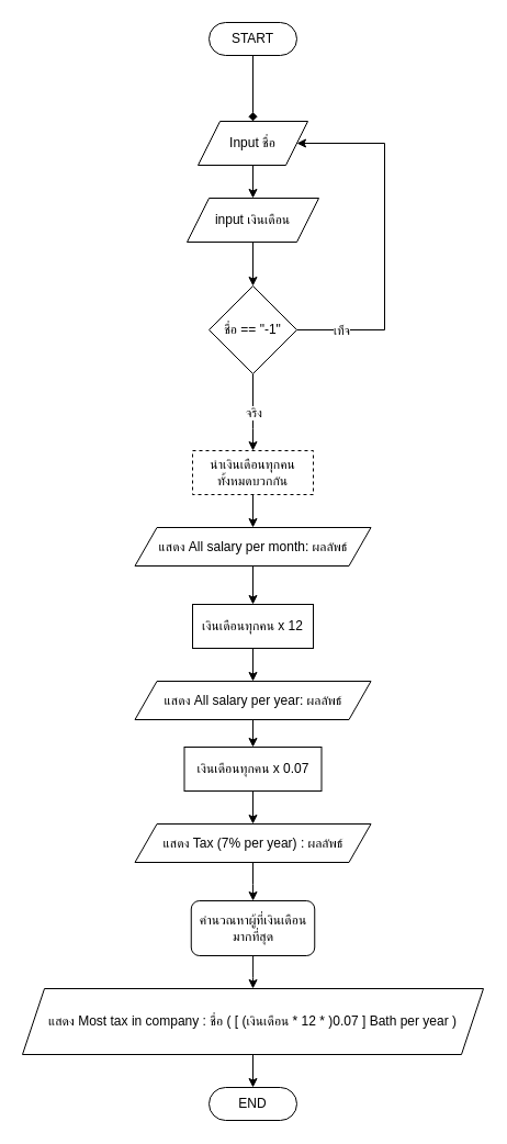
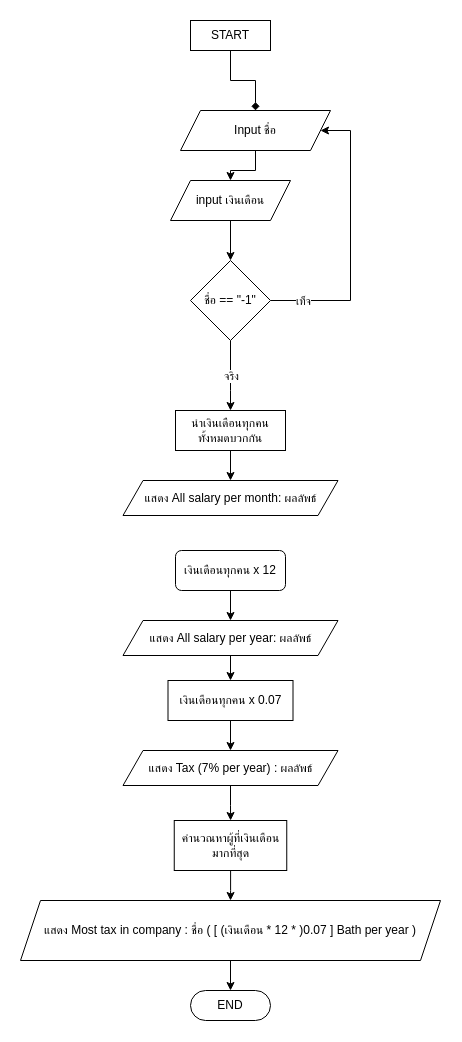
- <mxCell id="3" value="START" style="rounded=1;whiteSpace=wrap;html=1;arcSize=50;" parent="1" vertex="1"><mxGeometry x="190" y="20" width="80" height="30" as="geometry" /></mxCell>
+ <mxCell id="3" value="START" style="whiteSpace=wrap;html=1;arcSize=50;rounded=0;" parent="1" vertex="1"><mxGeometry x="190" y="20" width="80" height="30" as="geometry" /></mxCell>
- <mxCell id="6" value="Input ชื่อ" style="shape=parallelogram;perimeter=parallelogramPerimeter;whiteSpace=wrap;html=1;fixedSize=1;" vertex="1" parent="1"><mxGeometry x="180" y="110" width="100" height="40" as="geometry" /></mxCell>
+ <mxCell id="6" value="Input ชื่อ" style="shape=parallelogram;perimeter=parallelogramPerimeter;whiteSpace=wrap;html=1;fixedSize=1;" vertex="1" parent="1"><mxGeometry x="180" y="110" width="150" height="40" as="geometry" /></mxCell>
- <mxCell id="15" value="นำเงินเดือนทุกคนทั้งหมดบวกกัน" style="rounded=0;whiteSpace=wrap;html=1;dashed=1;" vertex="1" parent="1"><mxGeometry x="175" y="410" width="110" height="40" as="geometry" /></mxCell>
+ <mxCell id="15" value="นำเงินเดือนทุกคนทั้งหมดบวกกัน" style="rounded=0;whiteSpace=wrap;html=1;" vertex="1" parent="1"><mxGeometry x="175" y="410" width="110" height="40" as="geometry" /></mxCell>
- <mxCell id="16" style="edgeStyle=orthogonalEdgeStyle;rounded=0;orthogonalLoop=1;jettySize=auto;html=1;entryX=0.5;entryY=0;entryDx=0;entryDy=0;" edge="1" parent="1" source="17" target="19"><mxGeometry relative="1" as="geometry" /></mxCell>
- <mxCell id="19" value="เงินเดือนทุกคน x 12" style="rounded=0;whiteSpace=wrap;html=1;" vertex="1" parent="1"><mxGeometry x="175" y="550" width="110" height="40" as="geometry" /></mxCell>
+ <mxCell id="19" value="เงินเดือนทุกคน x 12" style="whiteSpace=wrap;html=1;rounded=1;" vertex="1" parent="1"><mxGeometry x="175" y="550" width="110" height="40" as="geometry" /></mxCell>
- <mxCell id="27" value="คำนวณหาผู้ที่เงินเดือนมากที่สุด" style="whiteSpace=wrap;html=1;rounded=1;" vertex="1" parent="1"><mxGeometry x="173.75" y="820" width="112.5" height="50" as="geometry" /></mxCell>
+ <mxCell id="27" value="คำนวณหาผู้ที่เงินเดือนมากที่สุด" style="rounded=0;whiteSpace=wrap;html=1;" vertex="1" parent="1"><mxGeometry x="173.75" y="820" width="112.5" height="50" as="geometry" /></mxCell>
